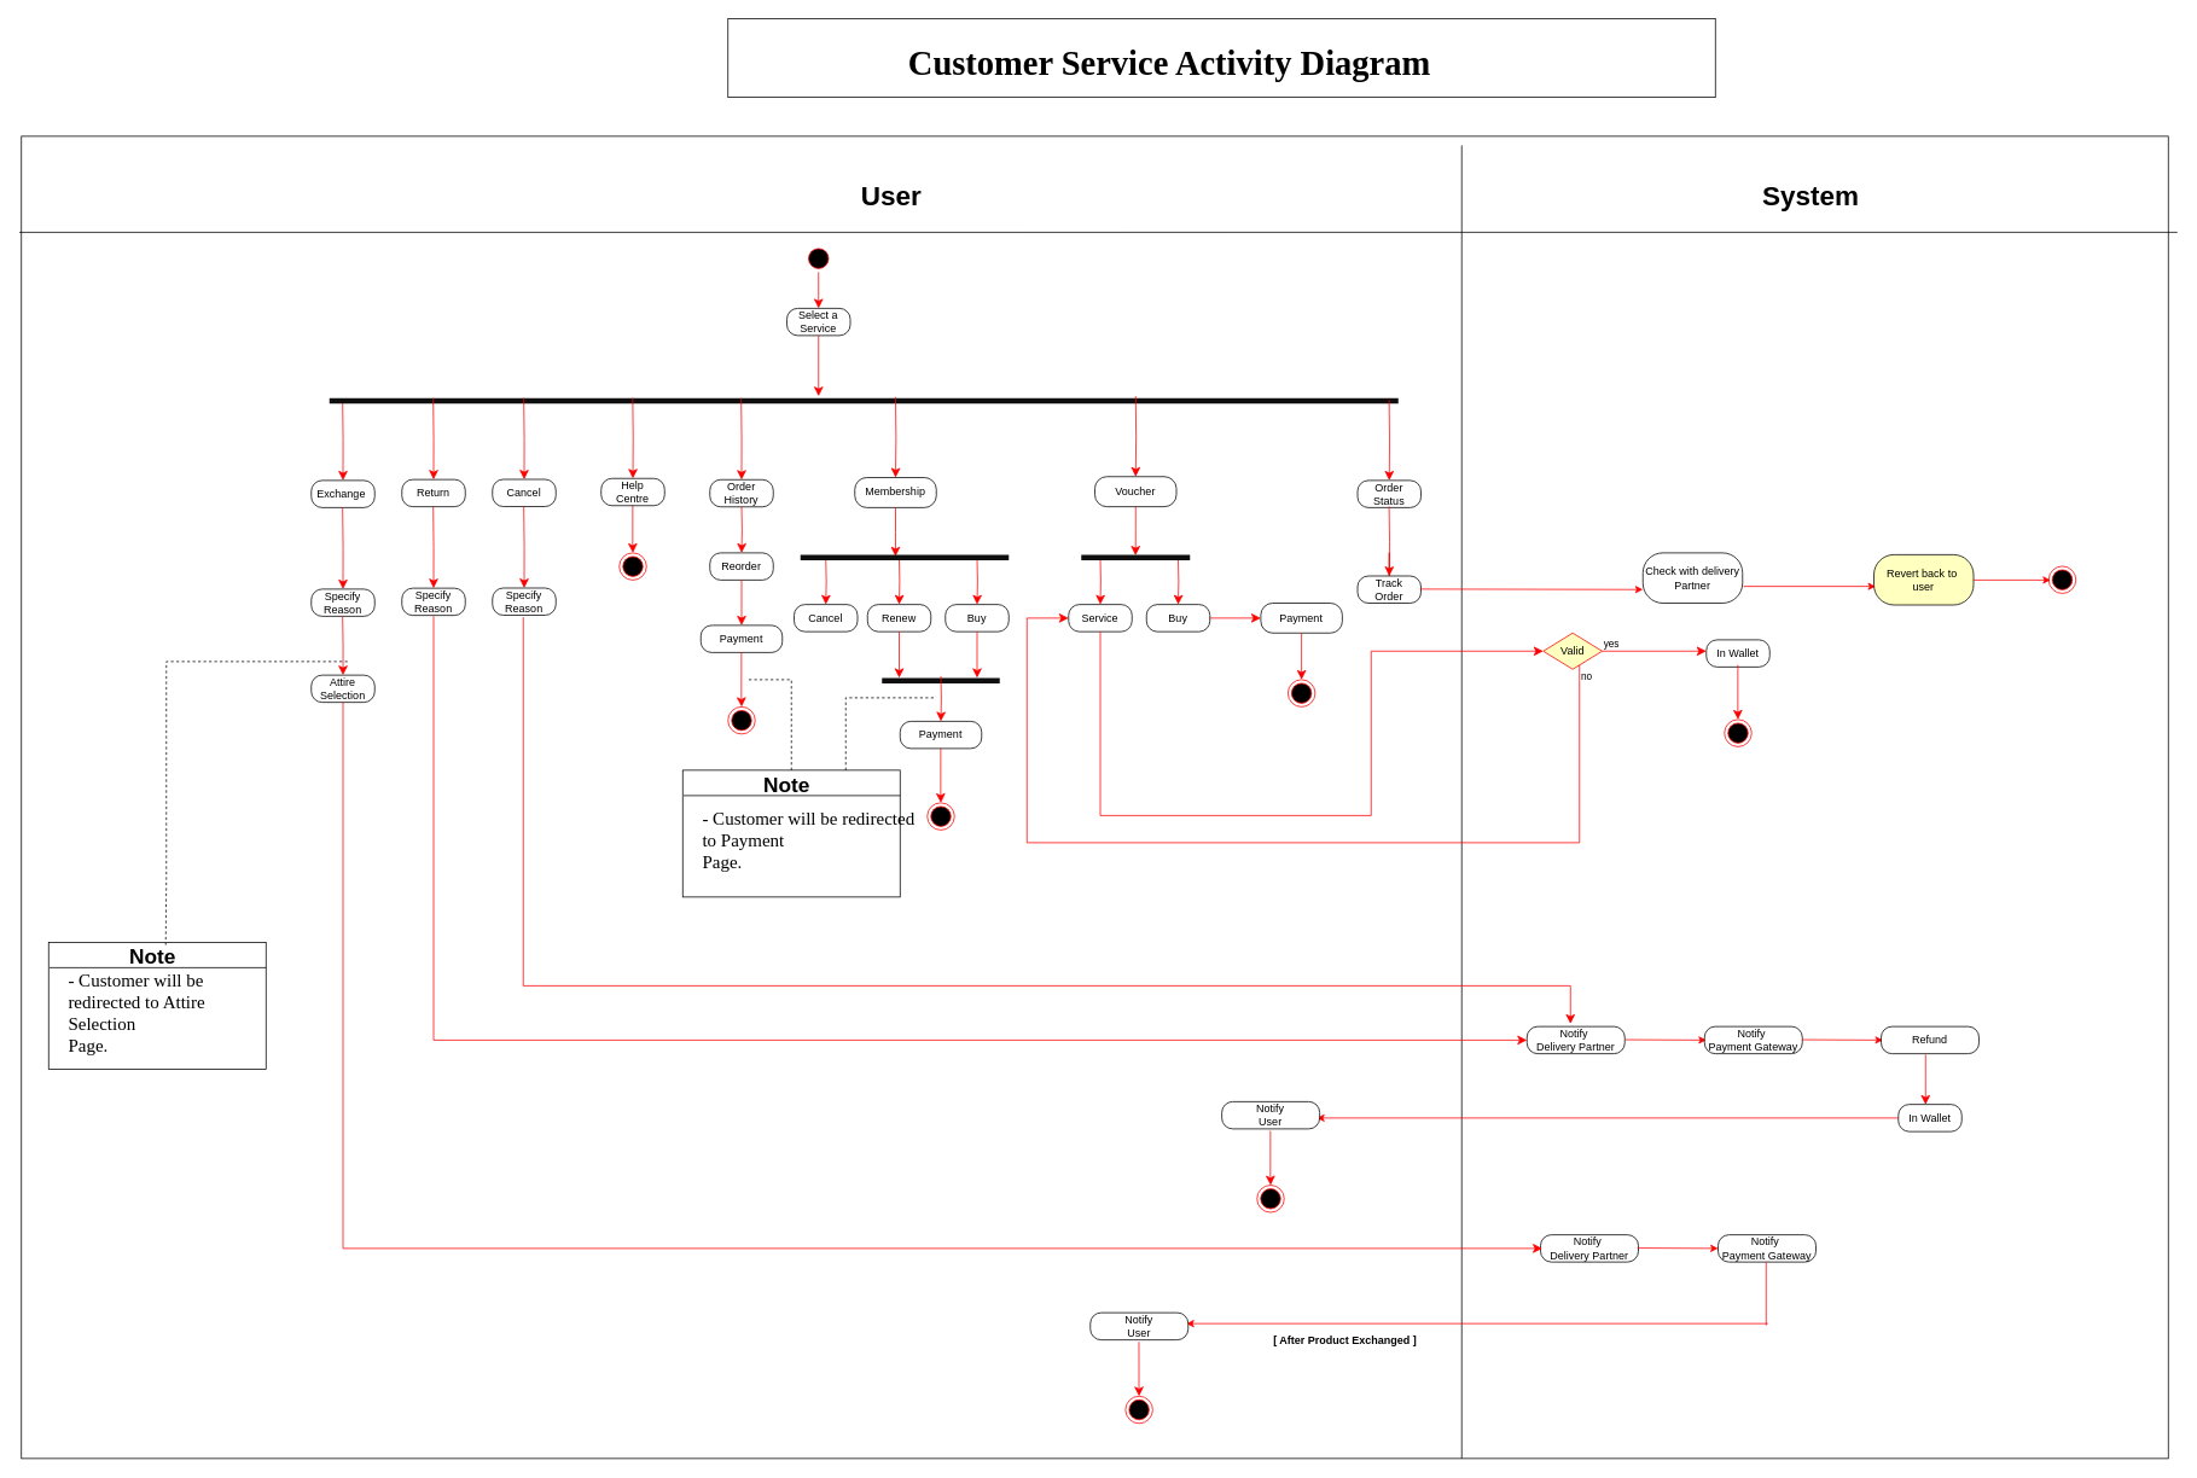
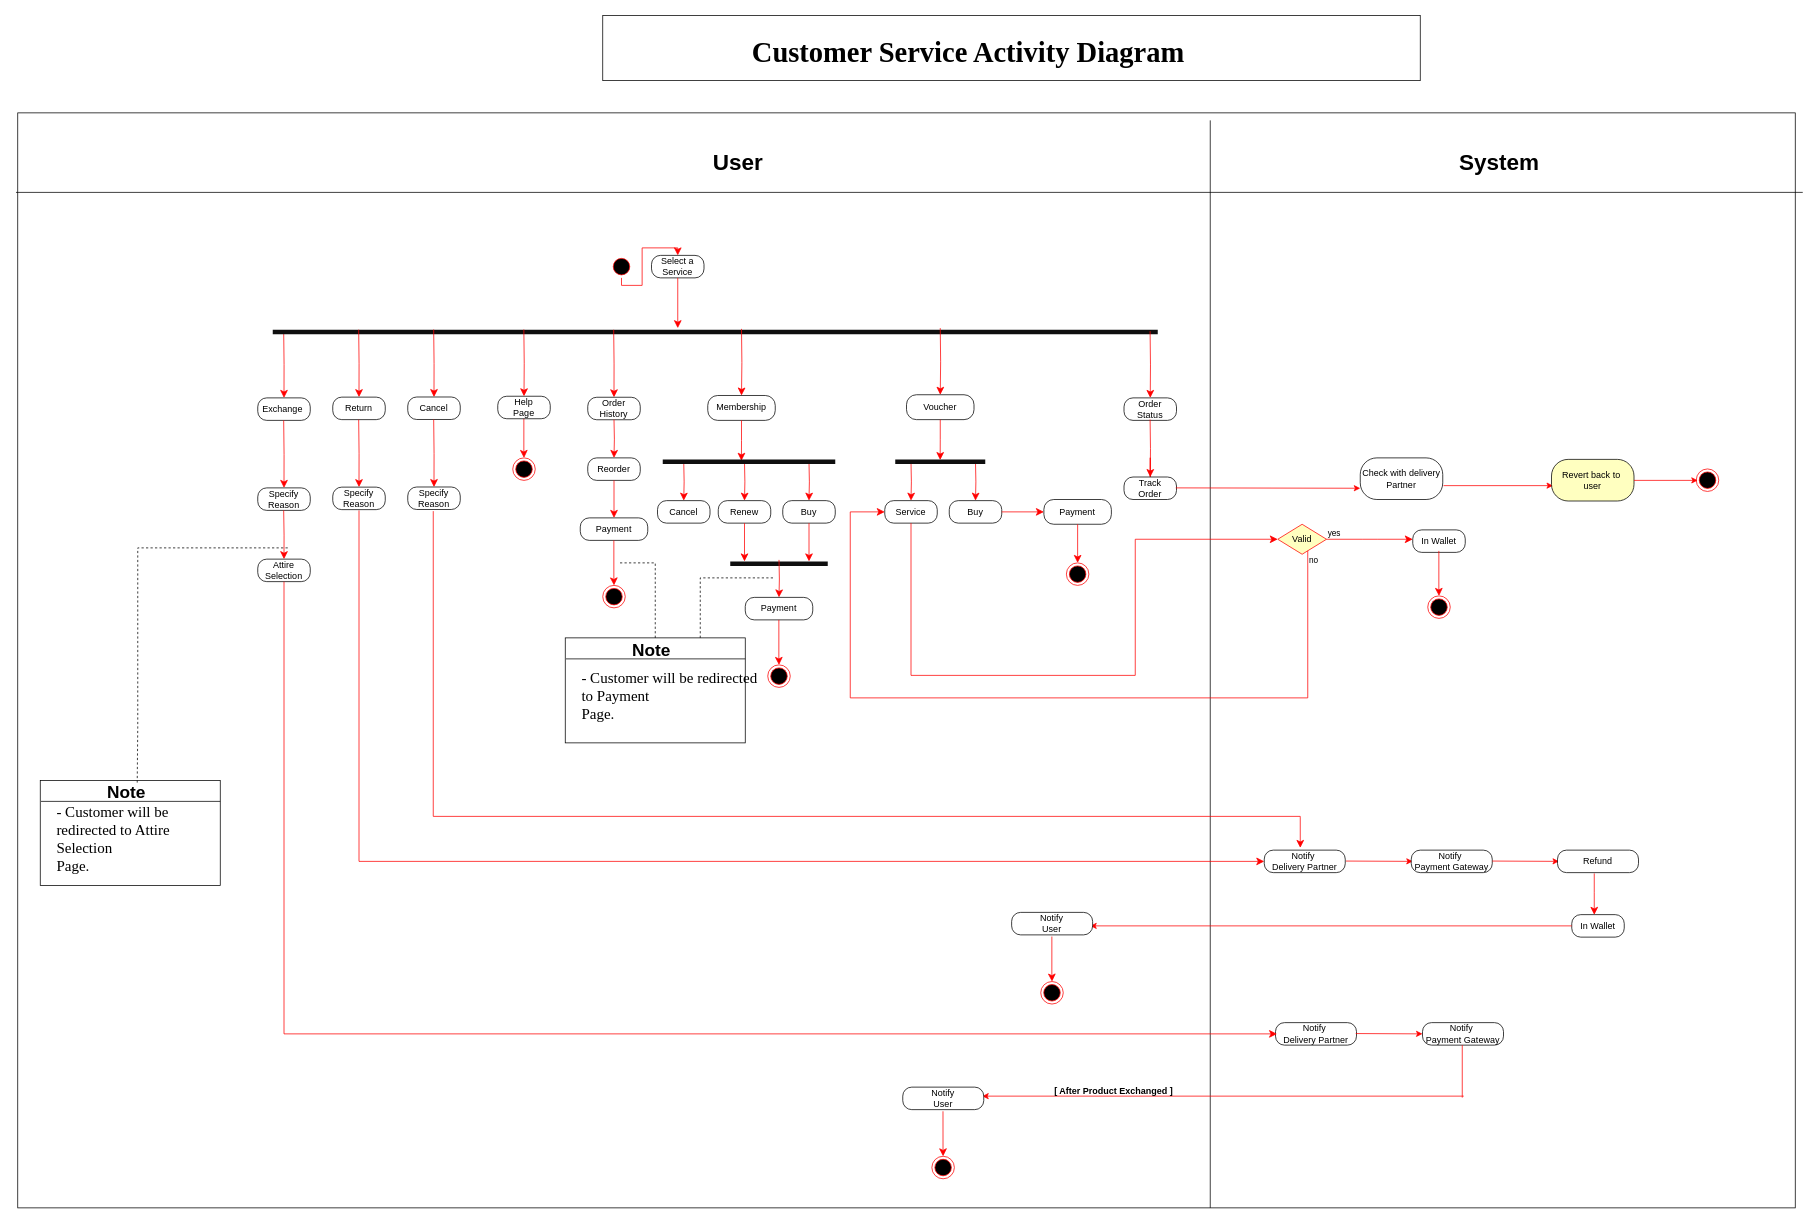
- <mxCell id="4" value="s" style="ellipse;html=1;shape=startState;fillColor=#000000;strokeColor=#ff0000;" parent="1" vertex="1"><mxGeometry x="888" y="270" width="30" height="30" as="geometry" /></mxCell>
+ <mxCell id="4" value="s" style="ellipse;html=1;shape=startState;fillColor=#000000;strokeColor=#ff0000;" parent="1" vertex="1"><mxGeometry x="813" y="340" width="30" height="30" as="geometry" /></mxCell>
- <mxCell id="52" value="Help&lt;br&gt;Centre" style="rounded=1;whiteSpace=wrap;html=1;arcSize=40;" parent="1" vertex="1"><mxGeometry x="663" y="527.82" width="70" height="30" as="geometry" /></mxCell>
+ <mxCell id="52" value="Help&lt;br&gt;Page" style="rounded=1;whiteSpace=wrap;html=1;arcSize=40;" parent="1" vertex="1"><mxGeometry x="663" y="527.82" width="70" height="30" as="geometry" /></mxCell>
- <mxCell id="166" value="[ After Product Exchanged ]" style="text;html=1;strokeColor=none;fillColor=none;align=center;verticalAlign=middle;whiteSpace=wrap;rounded=0;fontStyle=1" vertex="1" parent="1"><mxGeometry x="1396" y="1465" width="177" height="30" as="geometry" /></mxCell>
+ <mxCell id="166" value="[ After Product Exchanged ]" style="text;html=1;strokeColor=none;fillColor=none;align=center;verticalAlign=middle;whiteSpace=wrap;rounded=0;fontStyle=1" vertex="1" parent="1"><mxGeometry x="1396" y="1440" width="177" height="30" as="geometry" /></mxCell>
